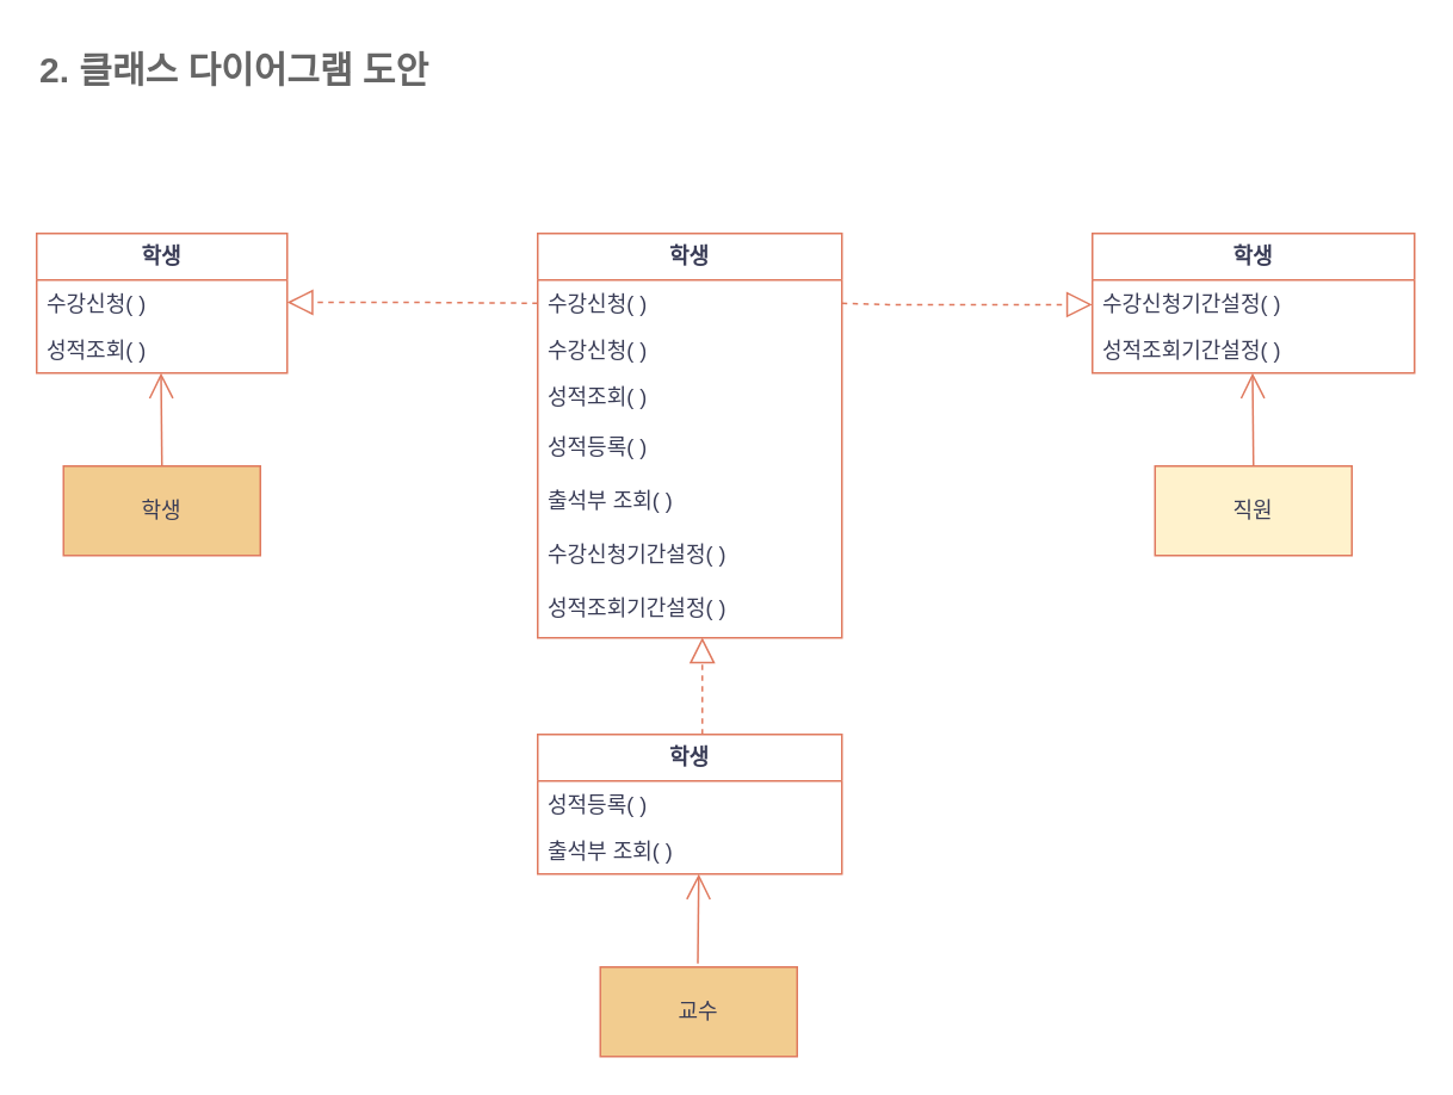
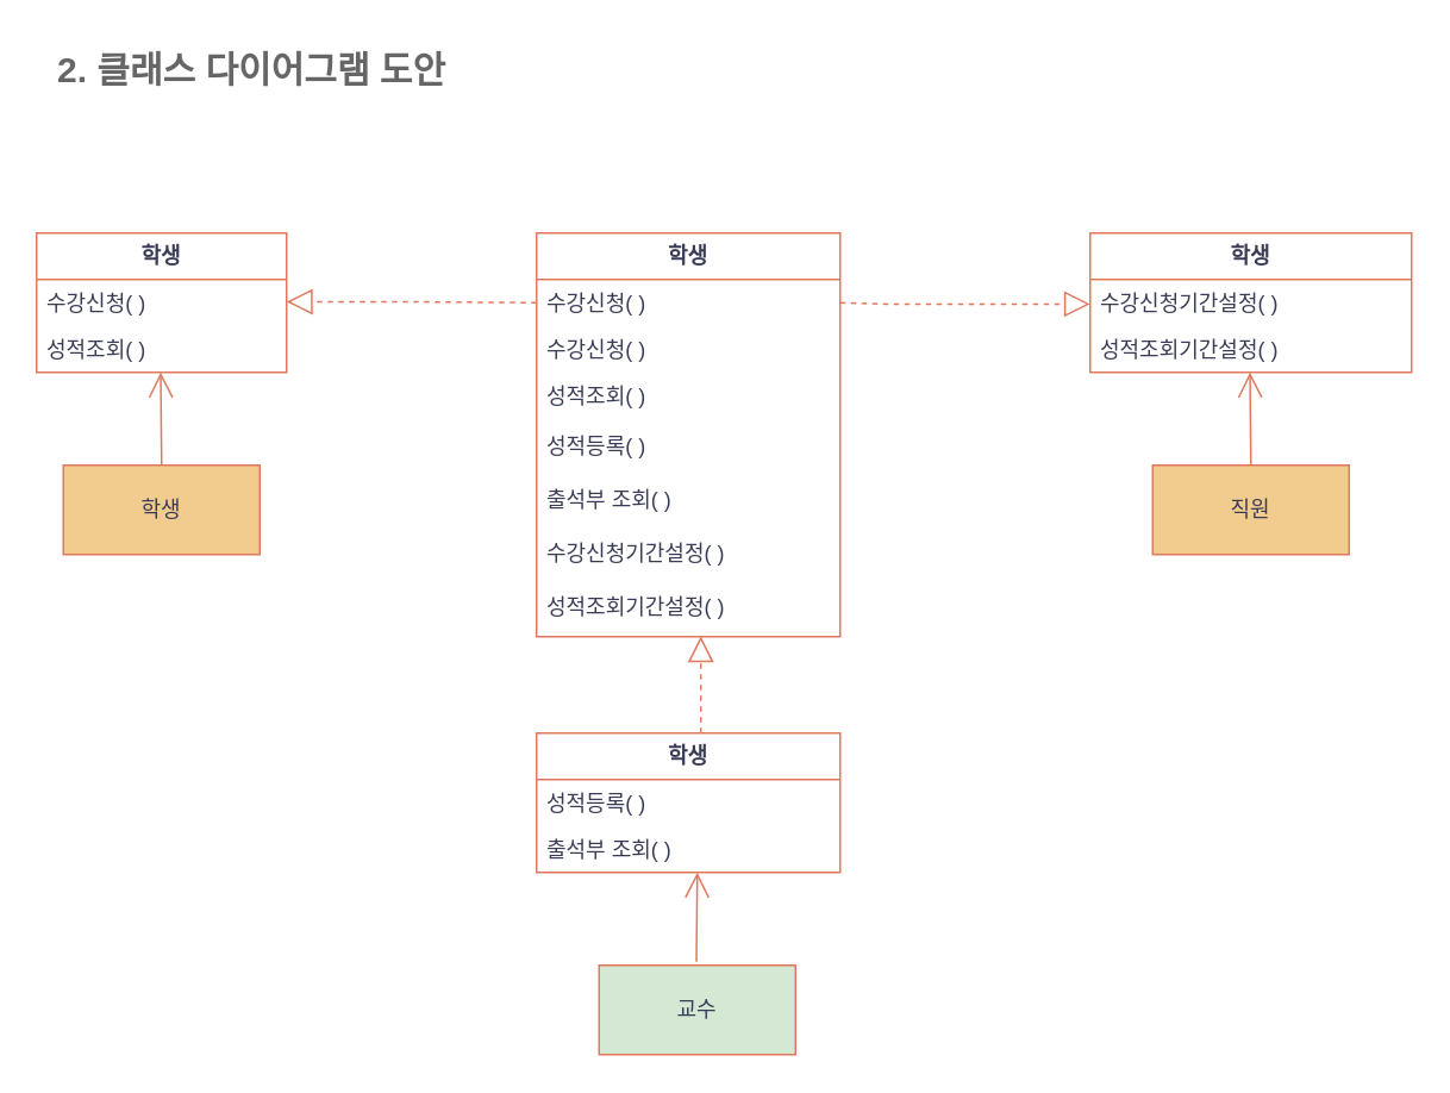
- <mxCell id="29" value="&lt;span style=&quot;color: rgb(102, 102, 102); font-family: &amp;quot;malgun gothic&amp;quot;, &amp;quot;Apple SD Gothic Neo&amp;quot;, arial, &amp;quot;sans-serif&amp;quot;; font-style: normal; font-variant-ligatures: normal; font-variant-caps: normal; letter-spacing: normal; orphans: 2; text-align: left; text-indent: 0px; text-transform: none; widows: 2; word-spacing: 0px; -webkit-text-stroke-width: 0px; white-space: normal; background-color: rgb(255, 255, 255); text-decoration-thickness: initial; text-decoration-style: initial; text-decoration-color: initial; float: none; display: inline !important;&quot;&gt;&lt;b style=&quot;&quot;&gt;&lt;font style=&quot;font-size: 20px;&quot;&gt;2. 클래스 다이어그램 도안&lt;/font&gt;&lt;/b&gt;&lt;/span&gt;" style="text;whiteSpace=wrap;html=1;labelBackgroundColor=none;fontColor=#393C56;" vertex="1" parent="1"><mxGeometry x="20" y="20" width="260" height="40" as="geometry" /></mxCell>
+ <mxCell id="29" value="&lt;span style=&quot;color: rgb(102, 102, 102); font-family: &amp;quot;malgun gothic&amp;quot;, &amp;quot;Apple SD Gothic Neo&amp;quot;, arial, &amp;quot;sans-serif&amp;quot;; font-style: normal; font-variant-ligatures: normal; font-variant-caps: normal; letter-spacing: normal; orphans: 2; text-align: left; text-indent: 0px; text-transform: none; widows: 2; word-spacing: 0px; -webkit-text-stroke-width: 0px; white-space: normal; background-color: rgb(255, 255, 255); text-decoration-thickness: initial; text-decoration-style: initial; text-decoration-color: initial; float: none; display: inline !important;&quot;&gt;&lt;b style=&quot;&quot;&gt;&lt;font style=&quot;font-size: 20px;&quot;&gt;2. 클래스 다이어그램 도안&lt;/font&gt;&lt;/b&gt;&lt;/span&gt;" style="text;whiteSpace=wrap;html=1;labelBackgroundColor=none;fontColor=#393C56;" vertex="1" parent="1"><mxGeometry x="30" y="20" width="260" height="40" as="geometry" /></mxCell>
- <mxCell id="24" value="직원" style="html=1;whiteSpace=wrap;labelBackgroundColor=none;fillColor=#fff2cc;strokeColor=#E07A5F;fontColor=#393C56;" vertex="1" parent="1"><mxGeometry x="645" y="260" width="110" height="50" as="geometry" /></mxCell>
+ <mxCell id="24" value="직원" style="html=1;whiteSpace=wrap;labelBackgroundColor=none;fillColor=#F2CC8F;strokeColor=#E07A5F;fontColor=#393C56;" vertex="1" parent="1"><mxGeometry x="645" y="260" width="110" height="50" as="geometry" /></mxCell>
- <mxCell id="25" value="교수" style="html=1;whiteSpace=wrap;labelBackgroundColor=none;fillColor=#F2CC8F;strokeColor=#E07A5F;fontColor=#393C56;" vertex="1" parent="1"><mxGeometry x="335" y="540" width="110" height="50" as="geometry" /></mxCell>
+ <mxCell id="25" value="교수" style="html=1;whiteSpace=wrap;labelBackgroundColor=none;fillColor=#d5e8d4;strokeColor=#E07A5F;fontColor=#393C56;" vertex="1" parent="1"><mxGeometry x="335" y="540" width="110" height="50" as="geometry" /></mxCell>
